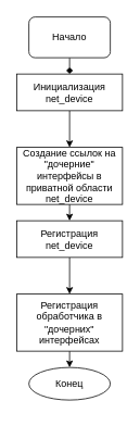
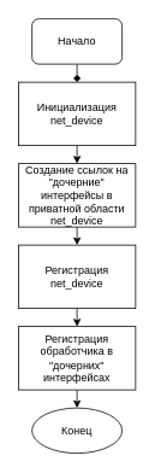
- <mxCell id="12" value="&lt;span&gt;Инициализация net_device&lt;/span&gt;" style="rounded=0;whiteSpace=wrap;html=1;" vertex="1" parent="1"><mxGeometry x="20" y="90" width="130" height="45" as="geometry" /></mxCell>
+ <mxCell id="12" value="&lt;span&gt;Инициализация net_device&lt;/span&gt;" style="rounded=0;whiteSpace=wrap;html=1;" vertex="1" parent="1"><mxGeometry x="20" y="90" width="130" height="70" as="geometry" /></mxCell>
- <mxCell id="8" value="&lt;span&gt;Регистрация net_device&lt;/span&gt;" style="rounded=0;whiteSpace=wrap;html=1;" vertex="1" parent="1"><mxGeometry x="20" y="270" width="130" height="45" as="geometry" /></mxCell>
+ <mxCell id="8" value="&lt;span&gt;Регистрация net_device&lt;/span&gt;" style="rounded=0;whiteSpace=wrap;html=1;" vertex="1" parent="1"><mxGeometry x="20" y="270" width="130" height="70" as="geometry" /></mxCell>
- <mxCell id="4" value="Конец" style="ellipse;whiteSpace=wrap;html=1;" vertex="1" parent="1"><mxGeometry x="35" y="450" width="100" height="40" as="geometry" /></mxCell>
+ <mxCell id="4" value="Конец" style="ellipse;whiteSpace=wrap;html=1;" vertex="1" parent="1"><mxGeometry x="35" y="450" width="100" height="50" as="geometry" /></mxCell>
